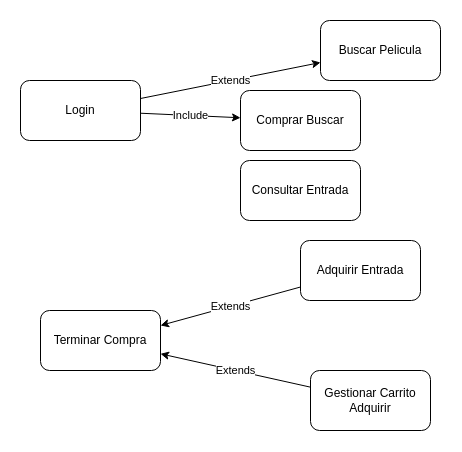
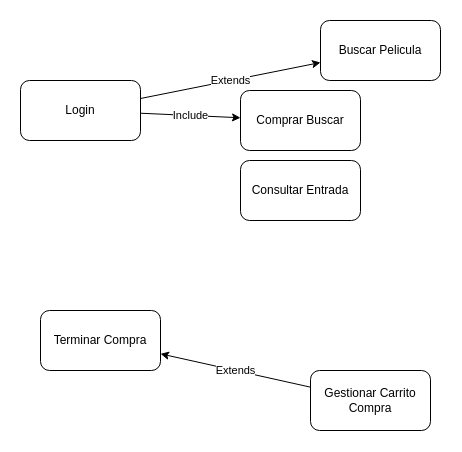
- <mxCell id="3" value="Adquirir Entrada" style="rounded=1;whiteSpace=wrap;html=1;" vertex="1" parent="1"><mxGeometry x="300" y="240" width="120" height="60" as="geometry" /></mxCell>
- <mxCell id="2" value="Extends" style="rounded=0;orthogonalLoop=1;jettySize=auto;html=1;entryX=1;entryY=0.25;entryDx=0;entryDy=0;" edge="1" parent="1" source="3" target="6"><mxGeometry relative="1" as="geometry" /></mxCell>
- <mxCell id="5" value="Gestionar Carrito Adquirir" style="rounded=1;whiteSpace=wrap;html=1;" vertex="1" parent="1"><mxGeometry x="310" y="370" width="120" height="60" as="geometry" /></mxCell>
+ <mxCell id="5" value="Gestionar Carrito Compra" style="rounded=1;whiteSpace=wrap;html=1;" vertex="1" parent="1"><mxGeometry x="310" y="370" width="120" height="60" as="geometry" /></mxCell>
